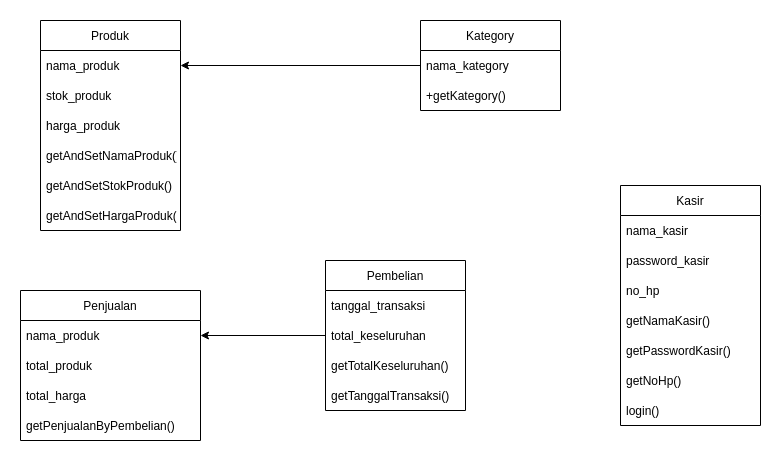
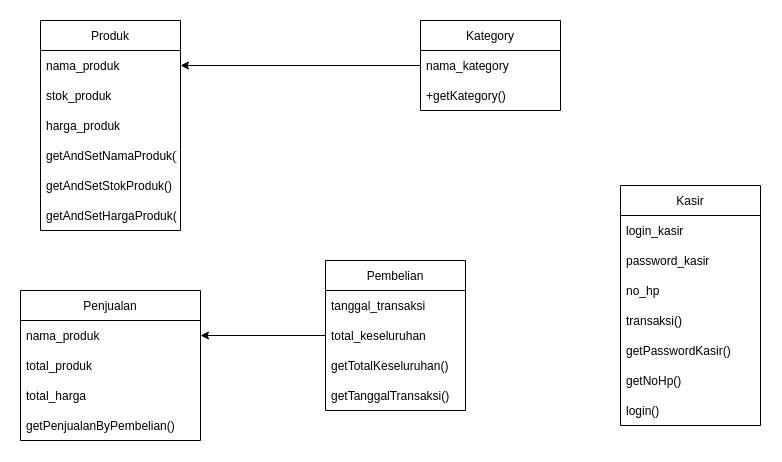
- <mxCell id="14" value="nama_kasir" style="text;strokeColor=none;fillColor=none;align=left;verticalAlign=middle;spacingLeft=4;spacingRight=4;overflow=hidden;points=[[0,0.5],[1,0.5]];portConstraint=eastwest;rotatable=0;" vertex="1" parent="13"><mxGeometry y="30" width="140" height="30" as="geometry" /></mxCell>
+ <mxCell id="14" value="login_kasir" style="text;strokeColor=none;fillColor=none;align=left;verticalAlign=middle;spacingLeft=4;spacingRight=4;overflow=hidden;points=[[0,0.5],[1,0.5]];portConstraint=eastwest;rotatable=0;" vertex="1" parent="13"><mxGeometry y="30" width="140" height="30" as="geometry" /></mxCell>
- <mxCell id="17" value="getNamaKasir()" style="text;strokeColor=none;fillColor=none;align=left;verticalAlign=middle;spacingLeft=4;spacingRight=4;overflow=hidden;points=[[0,0.5],[1,0.5]];portConstraint=eastwest;rotatable=0;" vertex="1" parent="13"><mxGeometry y="120" width="140" height="30" as="geometry" /></mxCell>
+ <mxCell id="17" value="transaksi()" style="text;strokeColor=none;fillColor=none;align=left;verticalAlign=middle;spacingLeft=4;spacingRight=4;overflow=hidden;points=[[0,0.5],[1,0.5]];portConstraint=eastwest;rotatable=0;" vertex="1" parent="13"><mxGeometry y="120" width="140" height="30" as="geometry" /></mxCell>
